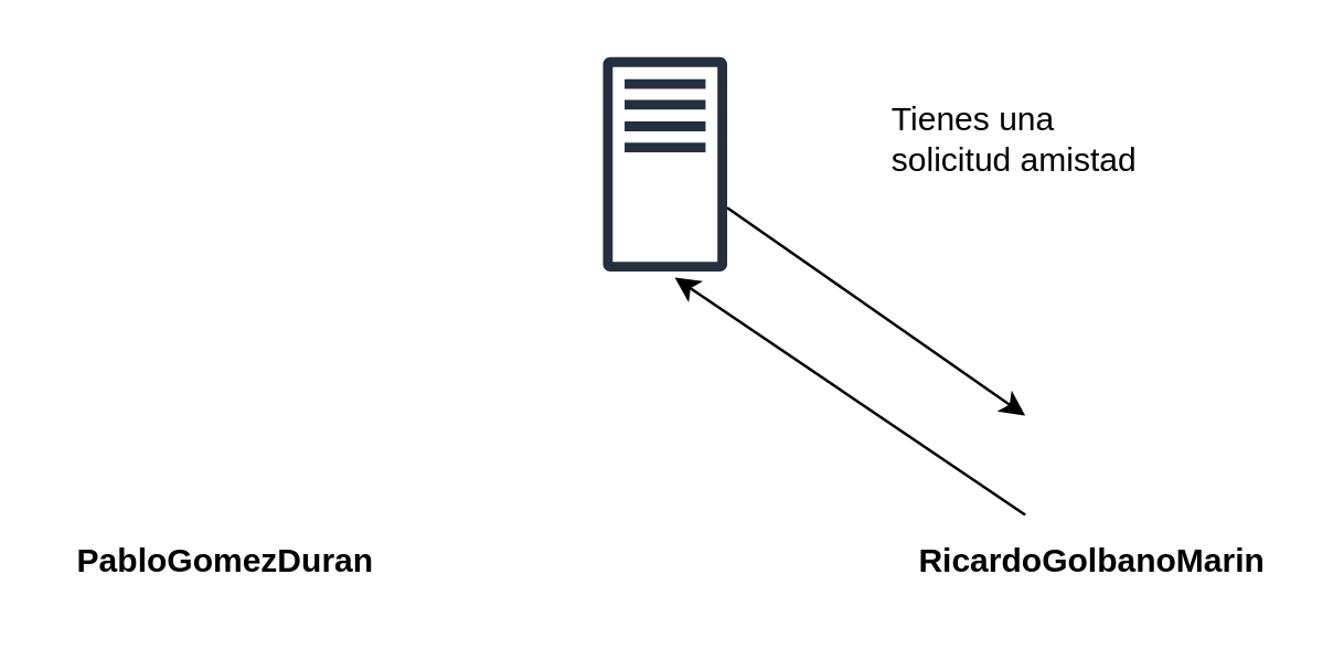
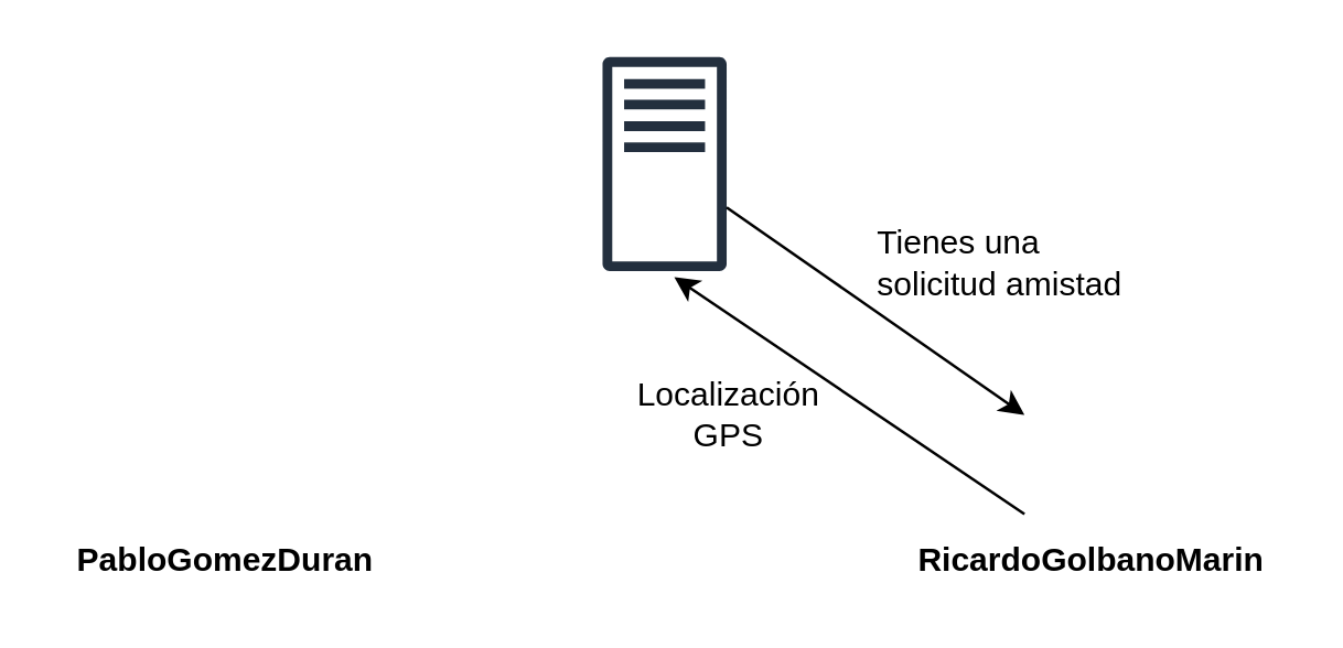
- <mxCell id="5" value="&lt;div&gt;Tienes una &lt;br&gt;&lt;/div&gt;&lt;div&gt;solicitud &lt;span&gt;amistad&lt;/span&gt;&lt;br&gt;&lt;/div&gt;" style="text;html=1;align=left;verticalAlign=middle;resizable=0;points=[];autosize=1;fontSize=12;fillColor=none;fontStyle=0" parent="1" vertex="1"><mxGeometry x="321" y="35" width="100" height="30" as="geometry" /></mxCell>
+ <mxCell id="5" value="&lt;div&gt;Tienes una &lt;br&gt;&lt;/div&gt;&lt;div&gt;solicitud &lt;span&gt;amistad&lt;/span&gt;&lt;br&gt;&lt;/div&gt;" style="text;html=1;align=left;verticalAlign=middle;resizable=0;points=[];autosize=1;fontSize=12;fillColor=none;fontStyle=0" parent="1" vertex="1"><mxGeometry x="316" y="80" width="100" height="30" as="geometry" /></mxCell>
+ <mxCell id="6" value="Localización GPS " style="text;html=1;strokeColor=none;fillColor=none;align=center;verticalAlign=middle;whiteSpace=wrap;rounded=0;fontSize=12;" parent="1" vertex="1"><mxGeometry x="224" y="140" width="80" height="20" as="geometry" /></mxCell>
